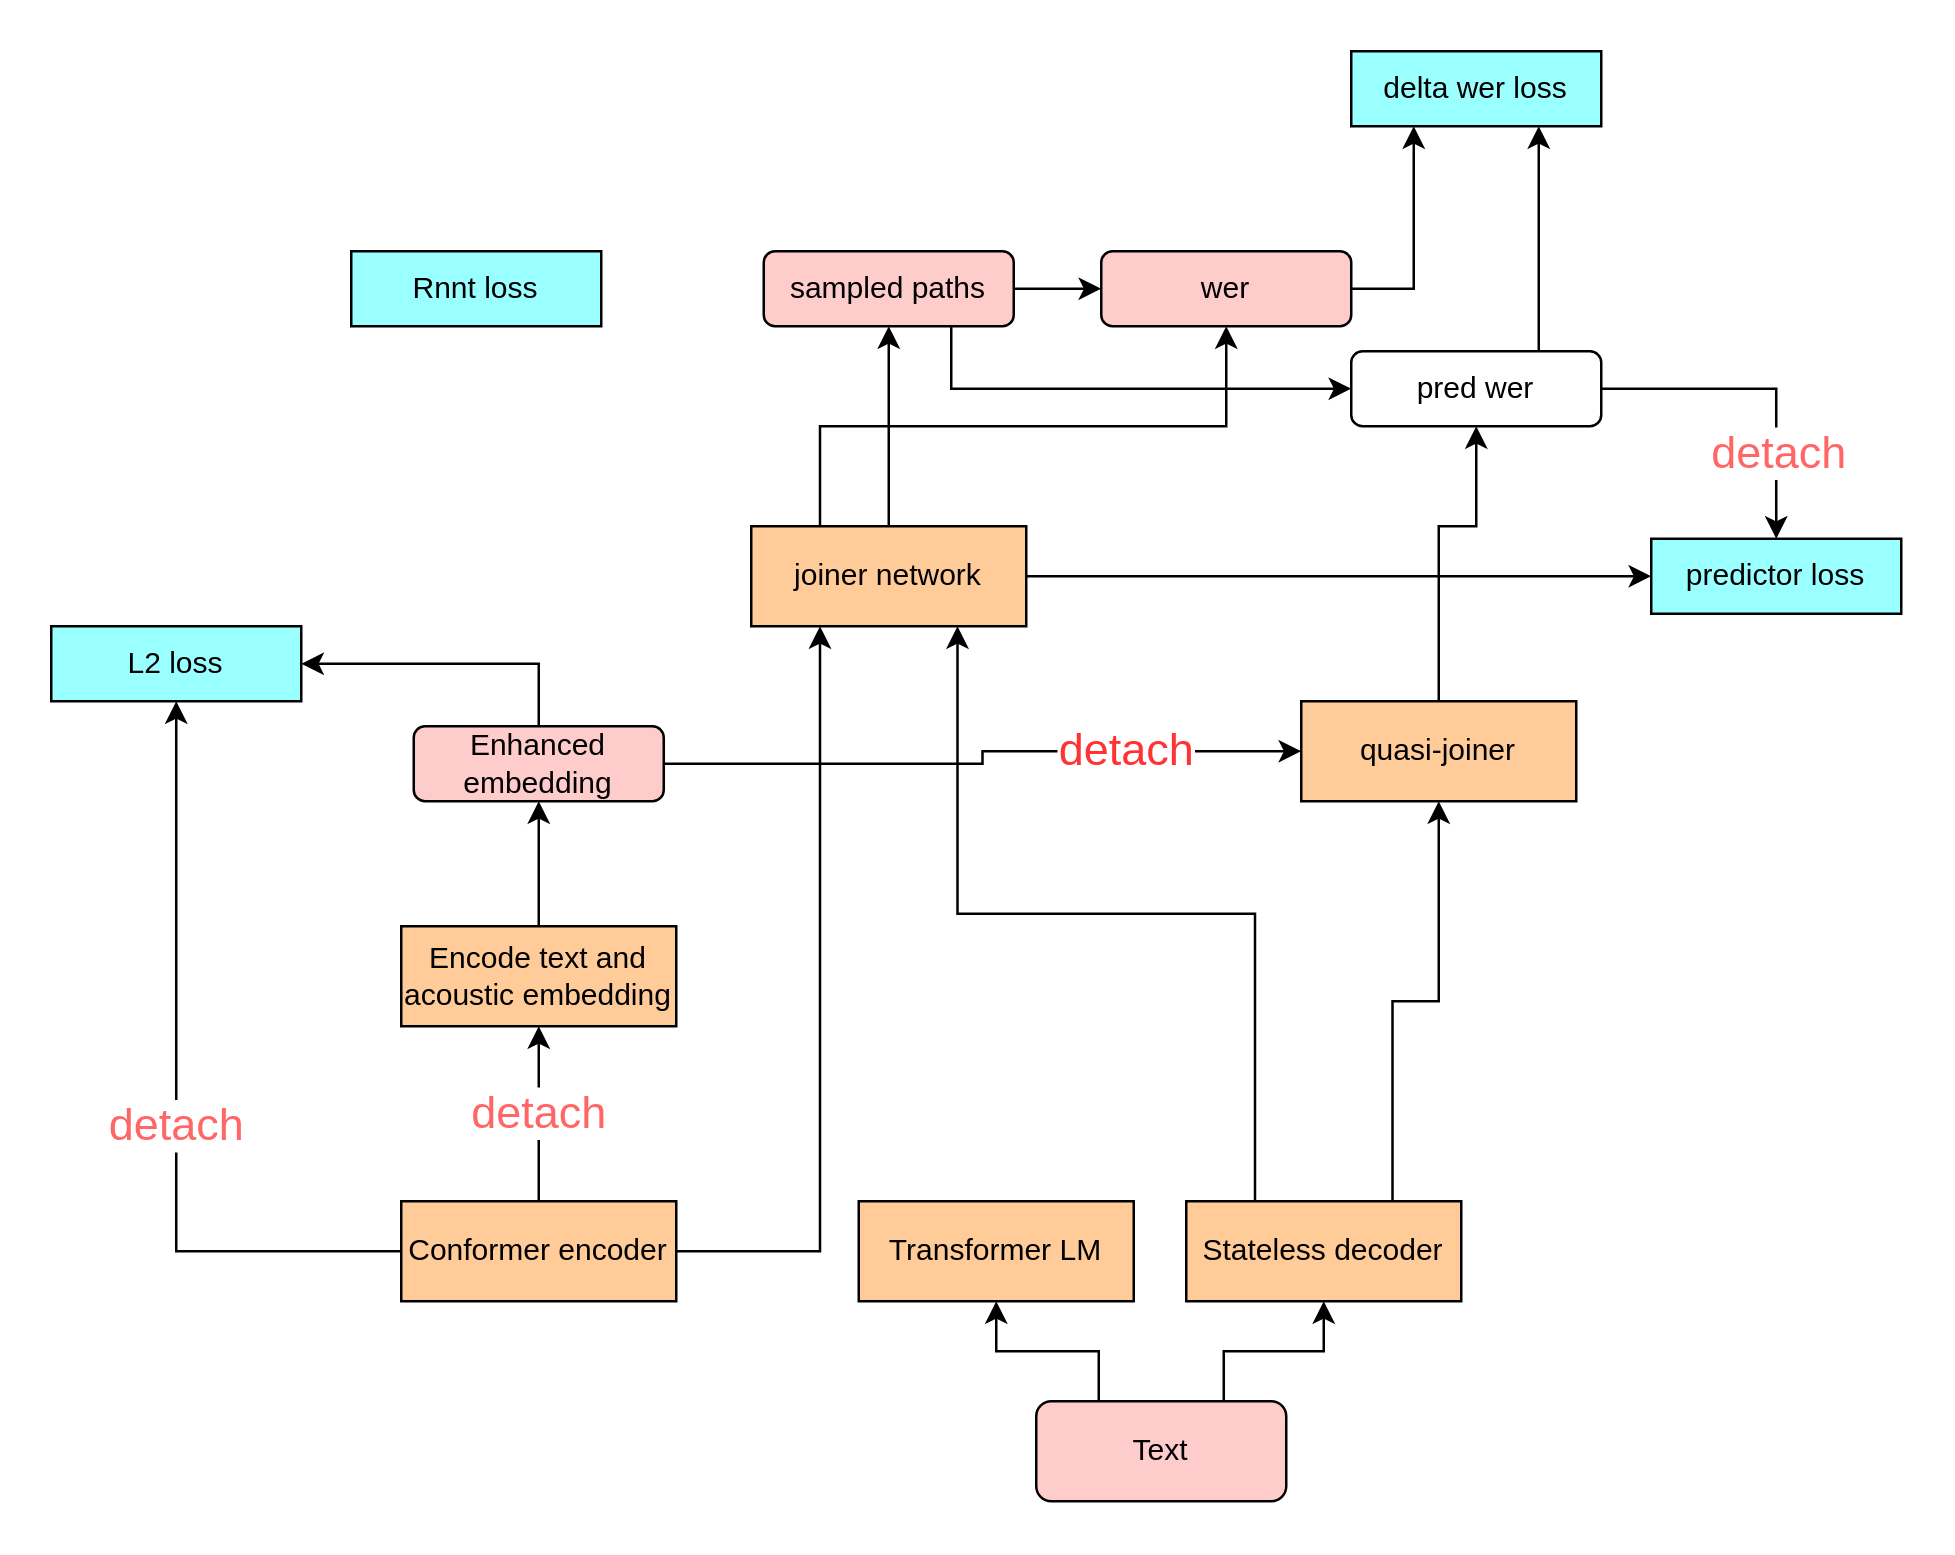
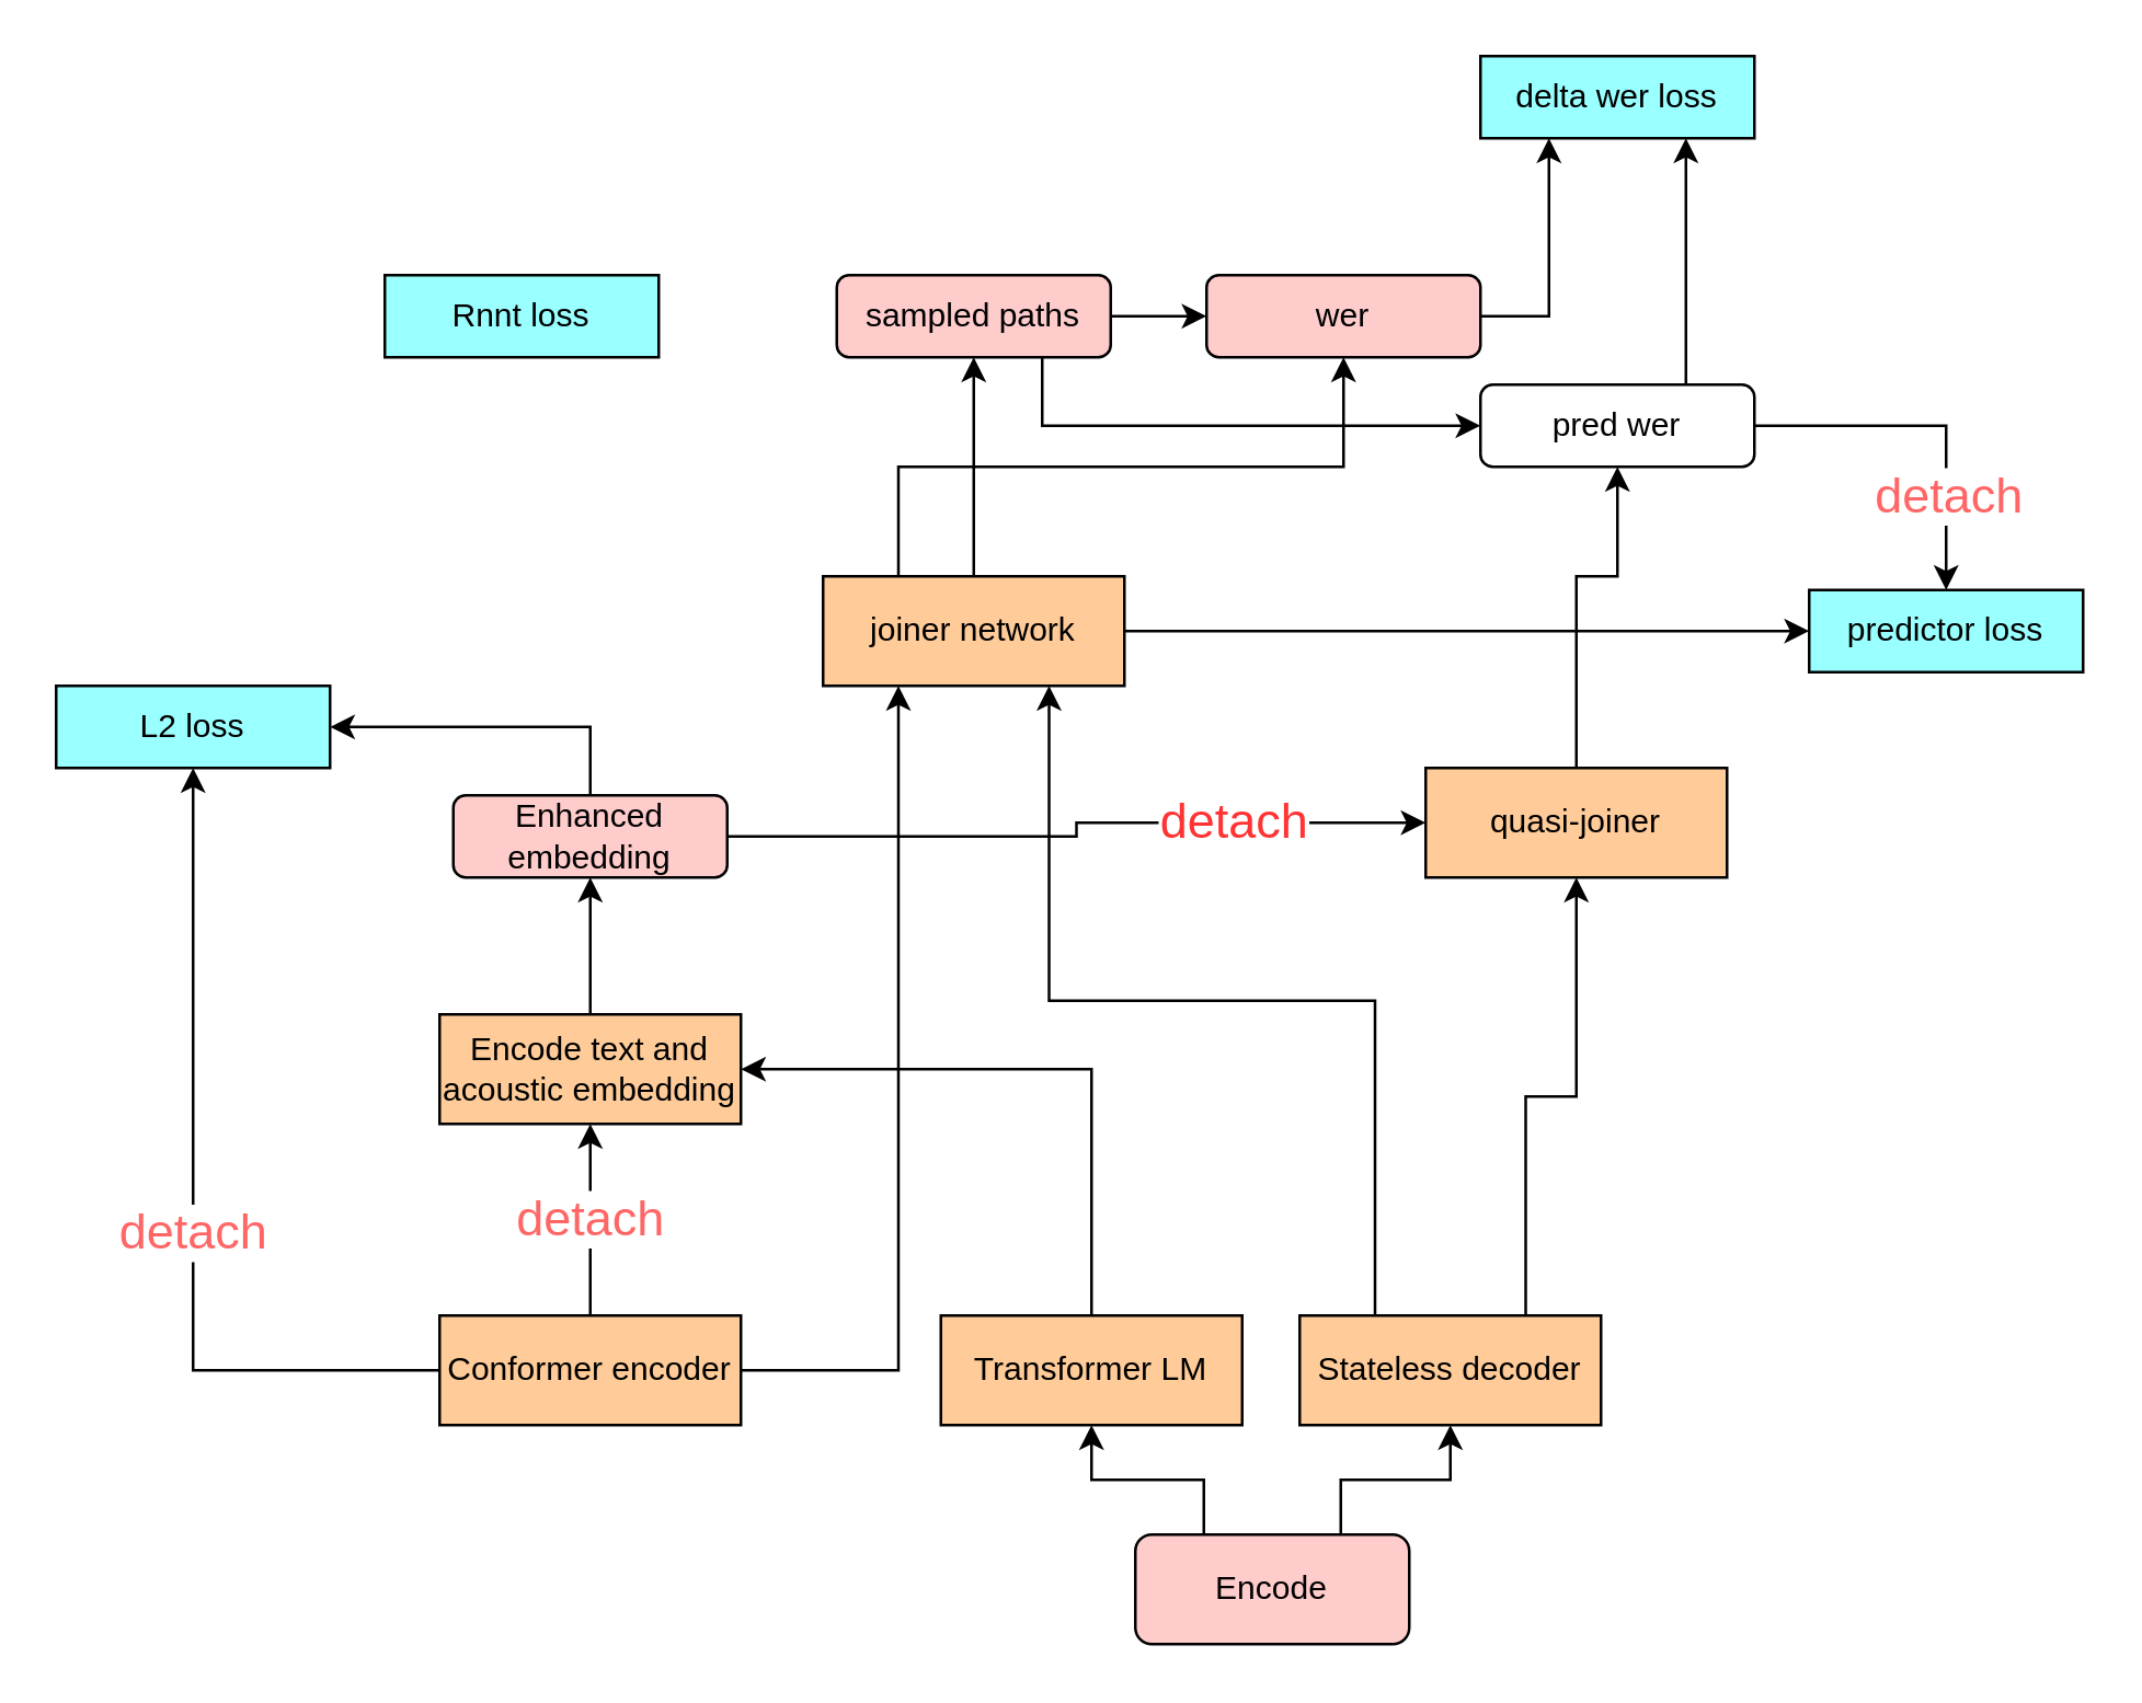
+ <mxCell id="7" style="edgeStyle=orthogonalEdgeStyle;rounded=0;orthogonalLoop=1;jettySize=auto;html=1;exitX=0.5;exitY=0;exitDx=0;exitDy=0;entryX=1;entryY=0.5;entryDx=0;entryDy=0;" parent="1" source="8" target="16" edge="1"><mxGeometry relative="1" as="geometry" /></mxCell>
- <mxCell id="14" value="Text" style="rounded=1;whiteSpace=wrap;html=1;fillColor=#FFCCCC;" parent="1" vertex="1"><mxGeometry x="414" y="560" width="100" height="40" as="geometry" /></mxCell>
+ <mxCell id="14" value="Encode" style="rounded=1;whiteSpace=wrap;html=1;fillColor=#FFCCCC;" parent="1" vertex="1"><mxGeometry x="414" y="560" width="100" height="40" as="geometry" /></mxCell>
